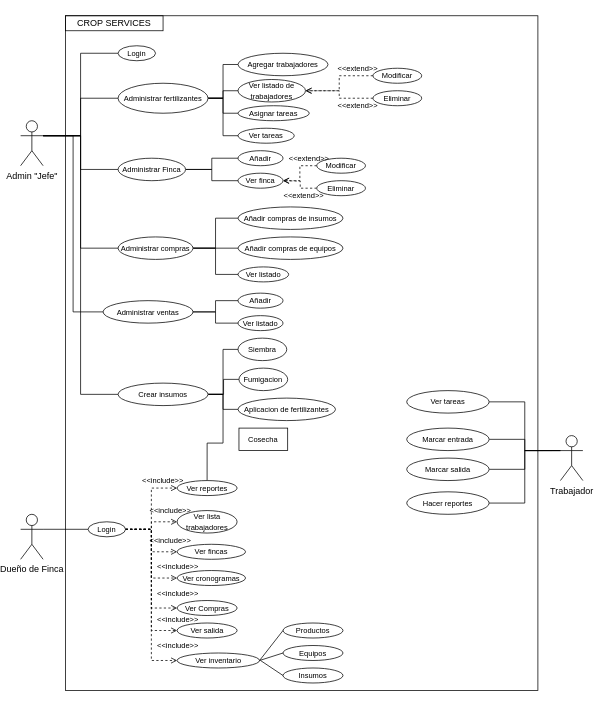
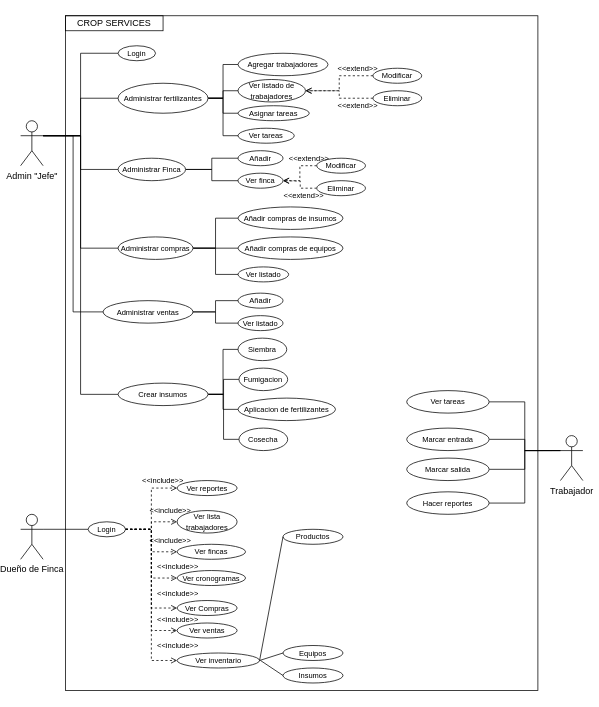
- <mxCell id="60" value="&lt;font style=&quot;font-size: 10px&quot;&gt;Cosecha&lt;/font&gt;" style="whiteSpace=wrap;html=1;rounded=0;" parent="1" vertex="1"><mxGeometry x="311.25" y="570" width="65" height="30" as="geometry" /></mxCell>
+ <mxCell id="60" value="&lt;font style=&quot;font-size: 10px&quot;&gt;Cosecha&lt;/font&gt;" style="ellipse;whiteSpace=wrap;html=1;" parent="1" vertex="1"><mxGeometry x="311.25" y="570" width="65" height="30" as="geometry" /></mxCell>
- <mxCell id="36" style="edgeStyle=orthogonalEdgeStyle;rounded=0;orthogonalLoop=1;jettySize=auto;html=1;exitX=1;exitY=0.5;exitDx=0;exitDy=0;endArrow=none;endFill=0;" parent="1" source="37" target="66" edge="1"><mxGeometry relative="1" as="geometry" /></mxCell>
+ <mxCell id="36" style="edgeStyle=orthogonalEdgeStyle;rounded=0;orthogonalLoop=1;jettySize=auto;html=1;exitX=1;exitY=0.5;exitDx=0;exitDy=0;entryX=0;entryY=0.5;entryDx=0;entryDy=0;endArrow=none;endFill=0;" parent="1" source="37" target="60" edge="1"><mxGeometry relative="1" as="geometry" /></mxCell>
- <mxCell id="89" value="&lt;span style=&quot;font-size: 10px&quot;&gt;Ver salida&lt;/span&gt;" style="ellipse;whiteSpace=wrap;html=1;" parent="1" vertex="1"><mxGeometry x="228.75" y="830" width="80" height="20" as="geometry" /></mxCell>
+ <mxCell id="89" value="&lt;span style=&quot;font-size: 10px&quot;&gt;Ver ventas&lt;/span&gt;" style="ellipse;whiteSpace=wrap;html=1;" parent="1" vertex="1"><mxGeometry x="228.75" y="830" width="80" height="20" as="geometry" /></mxCell>
- <mxCell id="92" value="&lt;span style=&quot;font-size: 10px&quot;&gt;Productos&lt;/span&gt;" style="ellipse;whiteSpace=wrap;html=1;" parent="1" vertex="1"><mxGeometry x="370" y="830" width="80" height="20" as="geometry" /></mxCell>
+ <mxCell id="92" value="&lt;span style=&quot;font-size: 10px&quot;&gt;Productos&lt;/span&gt;" style="ellipse;whiteSpace=wrap;html=1;" parent="1" vertex="1"><mxGeometry x="370" y="705" width="80" height="20" as="geometry" /></mxCell>
